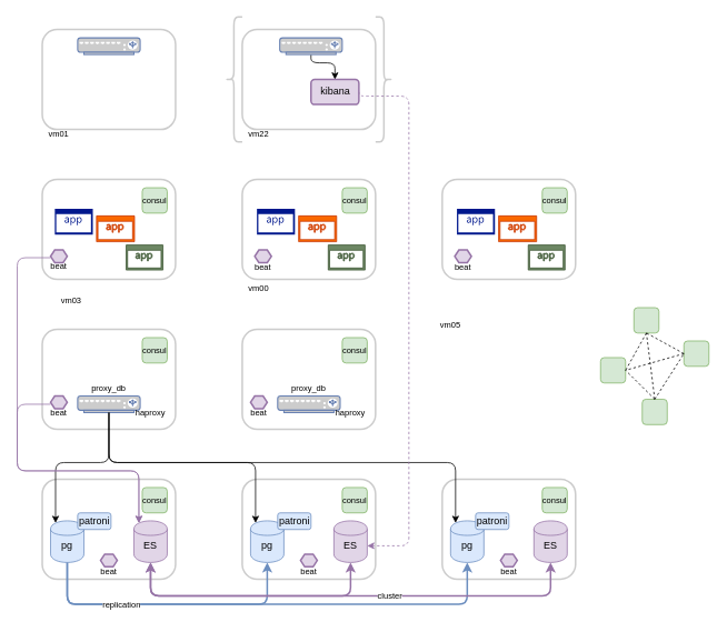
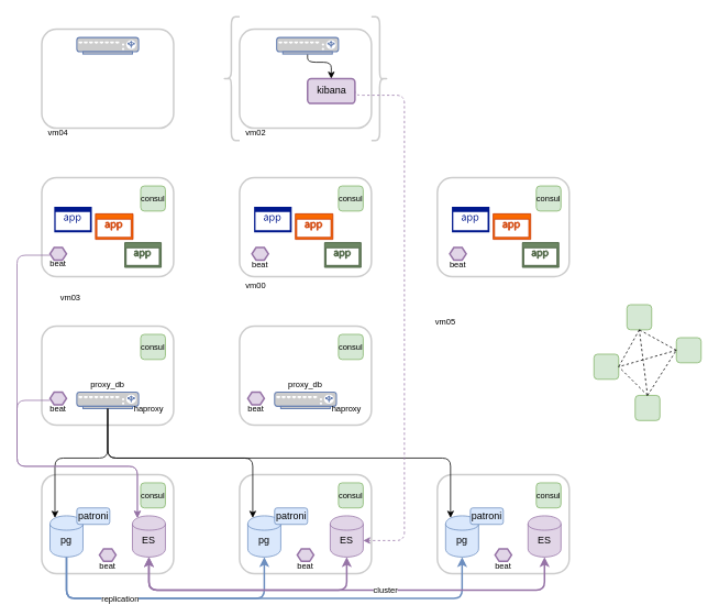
- <mxCell id="100" value="vm01" style="text;html=1;strokeColor=none;fillColor=none;align=center;verticalAlign=middle;whiteSpace=wrap;rounded=0;fontSize=10;" vertex="1" parent="1"><mxGeometry x="50" y="150" width="40" height="20" as="geometry" /></mxCell>
+ <mxCell id="100" value="vm04" style="text;html=1;strokeColor=none;fillColor=none;align=center;verticalAlign=middle;whiteSpace=wrap;rounded=0;fontSize=10;" vertex="1" parent="1"><mxGeometry x="50" y="150" width="40" height="20" as="geometry" /></mxCell>
- <mxCell id="101" value="vm22" style="text;html=1;strokeColor=none;fillColor=none;align=center;verticalAlign=middle;whiteSpace=wrap;rounded=0;fontSize=10;" vertex="1" parent="1"><mxGeometry x="290" y="150" width="40" height="20" as="geometry" /></mxCell>
+ <mxCell id="101" value="vm02" style="text;html=1;strokeColor=none;fillColor=none;align=center;verticalAlign=middle;whiteSpace=wrap;rounded=0;fontSize=10;" vertex="1" parent="1"><mxGeometry x="290" y="150" width="40" height="20" as="geometry" /></mxCell>
